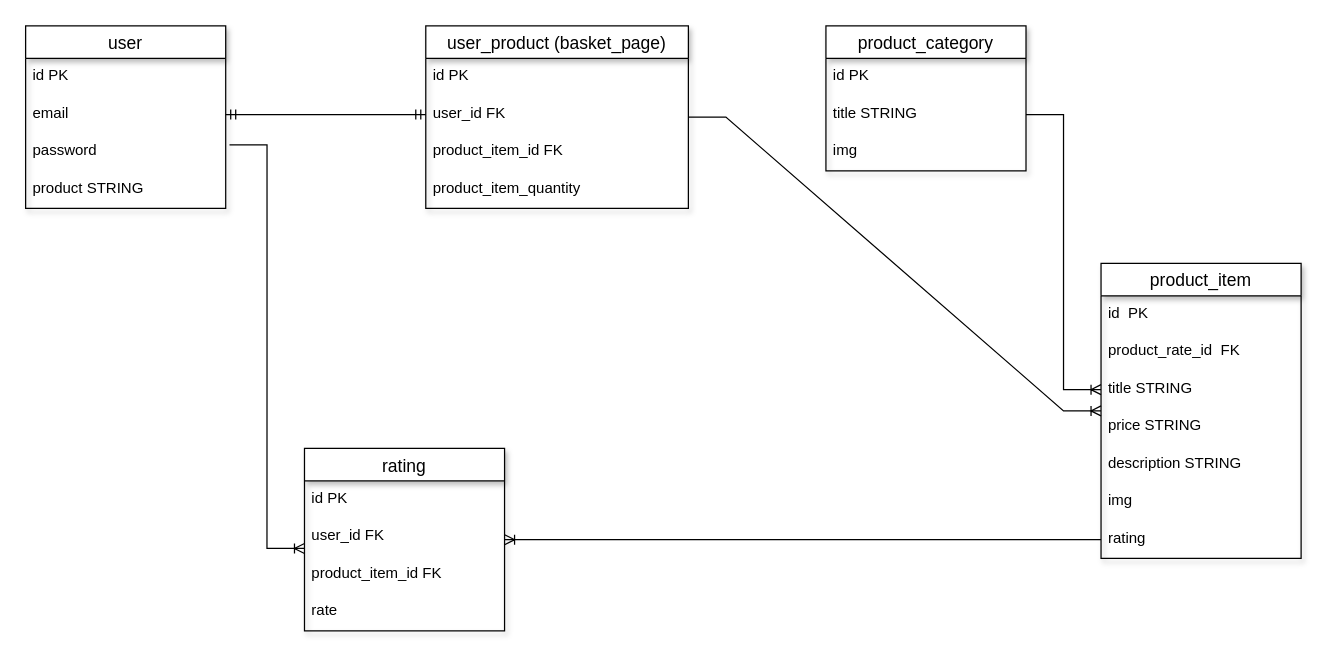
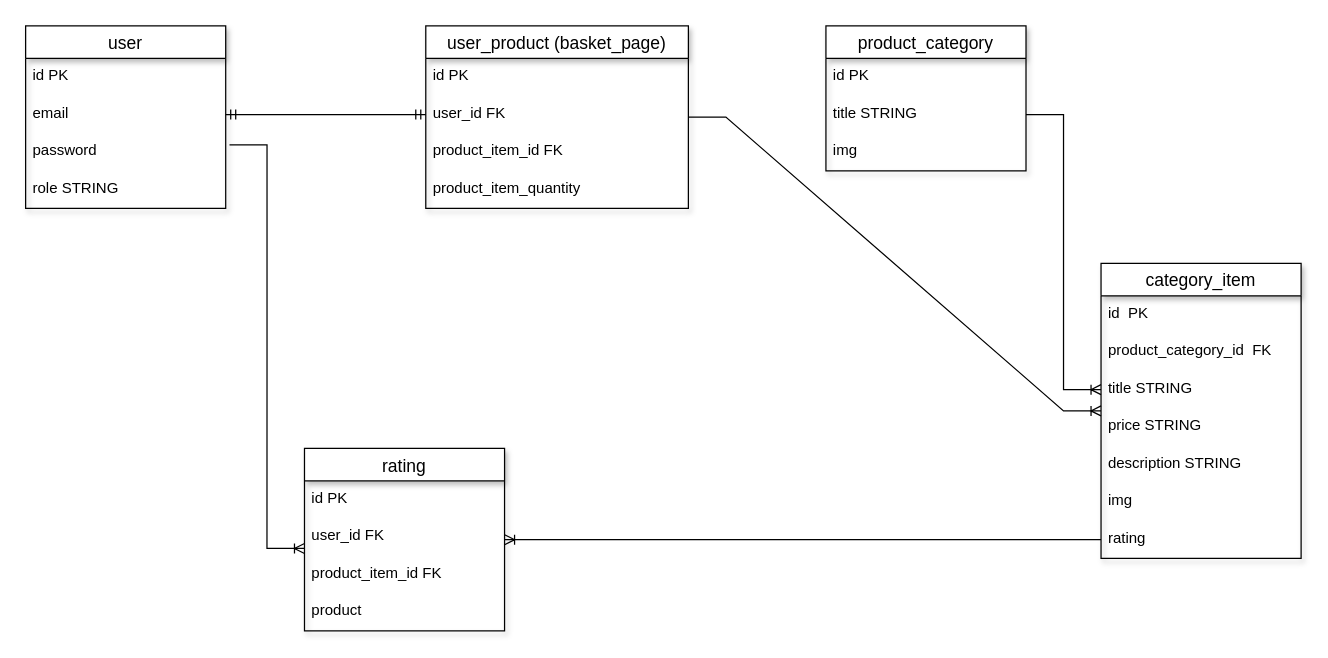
- <mxCell id="6" value="product STRING" style="text;strokeColor=none;fillColor=none;spacingLeft=4;spacingRight=4;overflow=hidden;rotatable=0;points=[[0,0.5],[1,0.5]];portConstraint=eastwest;fontSize=12;" parent="2" vertex="1"><mxGeometry y="116" width="160" height="30" as="geometry" /></mxCell>
+ <mxCell id="6" value="role STRING" style="text;strokeColor=none;fillColor=none;spacingLeft=4;spacingRight=4;overflow=hidden;rotatable=0;points=[[0,0.5],[1,0.5]];portConstraint=eastwest;fontSize=12;" parent="2" vertex="1"><mxGeometry y="116" width="160" height="30" as="geometry" /></mxCell>
- <mxCell id="8" value="product_item" style="swimlane;fontStyle=0;childLayout=stackLayout;horizontal=1;startSize=26;horizontalStack=0;resizeParent=1;resizeParentMax=0;resizeLast=0;collapsible=1;marginBottom=0;align=center;fontSize=14;shadow=1;" parent="1" vertex="1"><mxGeometry x="880" y="210" width="160" height="236" as="geometry"><mxRectangle x="160" y="310" width="60" height="26" as="alternateBounds" /></mxGeometry></mxCell>
+ <mxCell id="8" value="category_item" style="swimlane;fontStyle=0;childLayout=stackLayout;horizontal=1;startSize=26;horizontalStack=0;resizeParent=1;resizeParentMax=0;resizeLast=0;collapsible=1;marginBottom=0;align=center;fontSize=14;shadow=1;" parent="1" vertex="1"><mxGeometry x="880" y="210" width="160" height="236" as="geometry"><mxRectangle x="160" y="310" width="60" height="26" as="alternateBounds" /></mxGeometry></mxCell>
- <mxCell id="10" value="product_rate_id  FK" style="text;strokeColor=none;fillColor=none;spacingLeft=4;spacingRight=4;overflow=hidden;rotatable=0;points=[[0,0.5],[1,0.5]];portConstraint=eastwest;fontSize=12;" parent="8" vertex="1"><mxGeometry y="56" width="160" height="30" as="geometry" /></mxCell>
+ <mxCell id="10" value="product_category_id  FK" style="text;strokeColor=none;fillColor=none;spacingLeft=4;spacingRight=4;overflow=hidden;rotatable=0;points=[[0,0.5],[1,0.5]];portConstraint=eastwest;fontSize=12;" parent="8" vertex="1"><mxGeometry y="56" width="160" height="30" as="geometry" /></mxCell>
- <mxCell id="30" value="rate" style="text;strokeColor=none;fillColor=none;spacingLeft=4;spacingRight=4;overflow=hidden;rotatable=0;points=[[0,0.5],[1,0.5]];portConstraint=eastwest;fontSize=12;shadow=1;" parent="26" vertex="1"><mxGeometry y="116" width="160" height="30" as="geometry" /></mxCell>
+ <mxCell id="30" value="product" style="text;strokeColor=none;fillColor=none;spacingLeft=4;spacingRight=4;overflow=hidden;rotatable=0;points=[[0,0.5],[1,0.5]];portConstraint=eastwest;fontSize=12;shadow=1;" parent="26" vertex="1"><mxGeometry y="116" width="160" height="30" as="geometry" /></mxCell>
